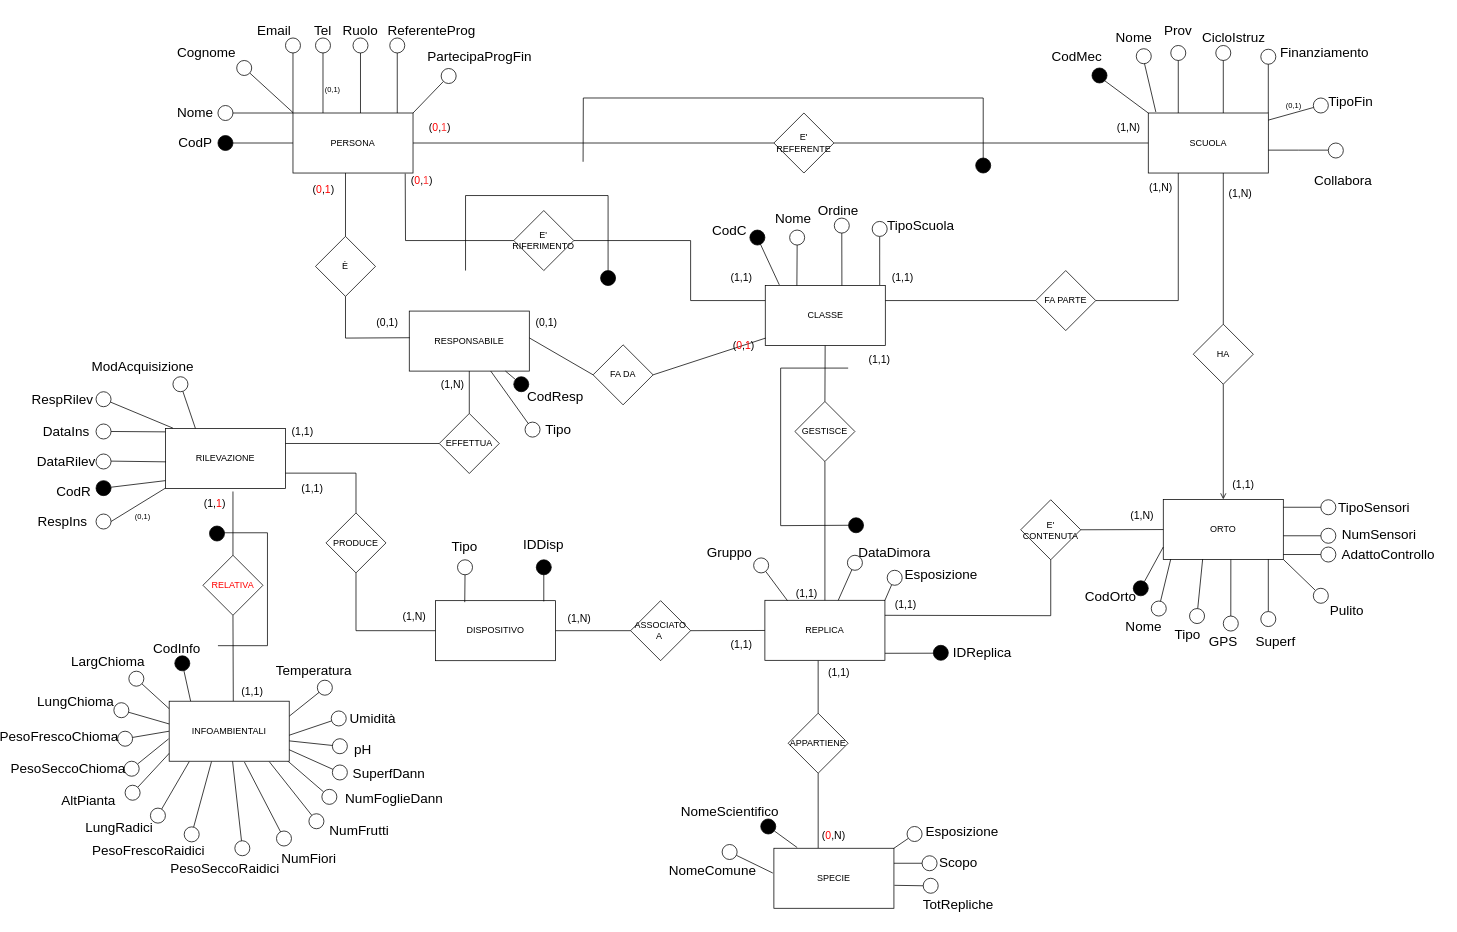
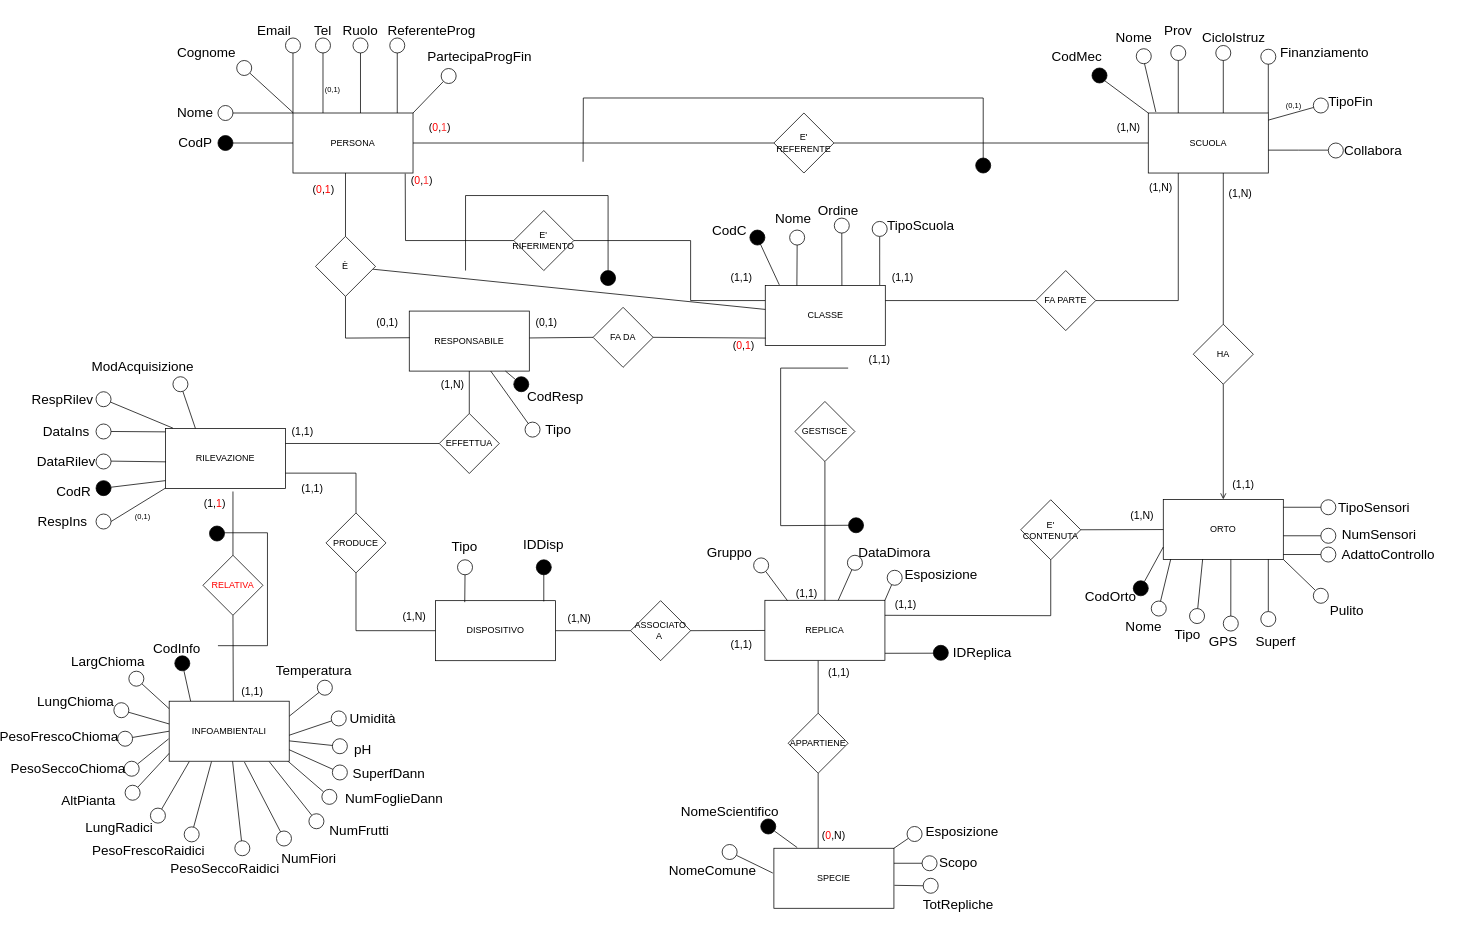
- <mxCell id="88" value="&lt;span style=&quot;font-size: 18px;&quot;&gt;Collabora&lt;/span&gt;" style="text;html=1;strokeColor=none;fillColor=none;align=center;verticalAlign=middle;whiteSpace=wrap;rounded=0;" parent="1" vertex="1"><mxGeometry x="1733" y="220" width="80" height="40" as="geometry" /></mxCell>
+ <mxCell id="88" value="&lt;span style=&quot;font-size: 18px;&quot;&gt;Collabora&lt;/span&gt;" style="text;html=1;strokeColor=none;fillColor=none;align=center;verticalAlign=middle;whiteSpace=wrap;rounded=0;" parent="1" vertex="1"><mxGeometry x="1773" y="180" width="80" height="40" as="geometry" /></mxCell>
- <mxCell id="181" value="" style="endArrow=none;html=1;rounded=0;entryX=0.5;entryY=0;entryDx=0;entryDy=0;" parent="1" source="5" target="180" edge="1"><mxGeometry width="50" height="50" relative="1" as="geometry"><mxPoint x="1035" y="446" as="sourcePoint" /><mxPoint x="1347.91" y="659" as="targetPoint" /></mxGeometry></mxCell>
+ <mxCell id="181" value="" style="endArrow=none;html=1;rounded=0;" parent="1" source="5" target="209" edge="1"><mxGeometry width="50" height="50" relative="1" as="geometry"><mxPoint x="1035" y="446" as="sourcePoint" /><mxPoint x="1347.91" y="659" as="targetPoint" /></mxGeometry></mxCell>
- <mxCell id="255" value="FA DA" style="rhombus;whiteSpace=wrap;html=1;" parent="1" vertex="1"><mxGeometry x="773" y="459" width="80" height="80" as="geometry" /></mxCell>
+ <mxCell id="255" value="FA DA" style="rhombus;whiteSpace=wrap;html=1;" parent="1" vertex="1"><mxGeometry x="773" y="409" width="80" height="80" as="geometry" /></mxCell>
